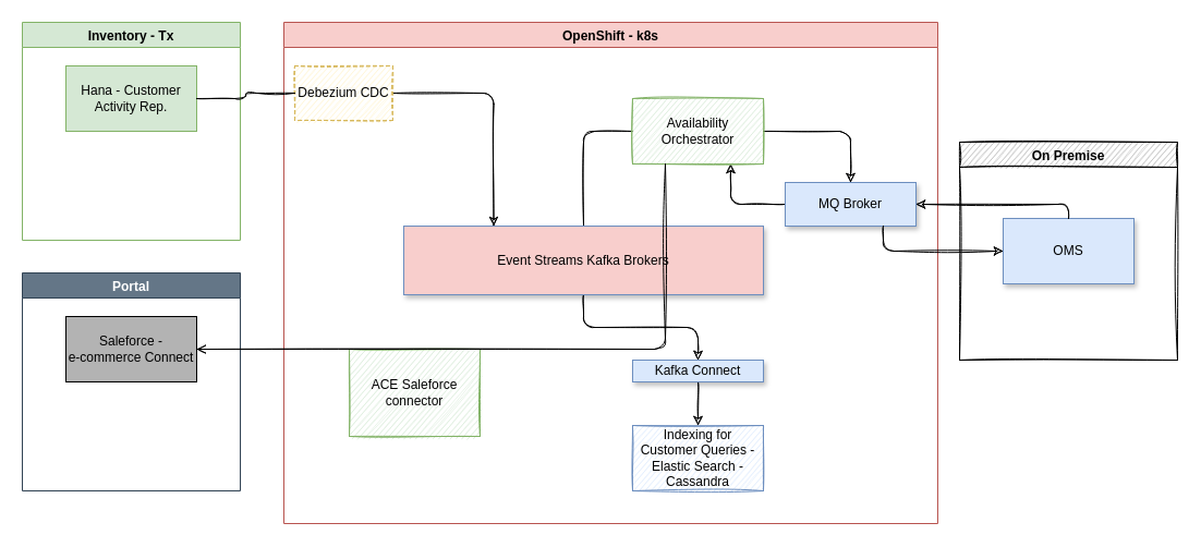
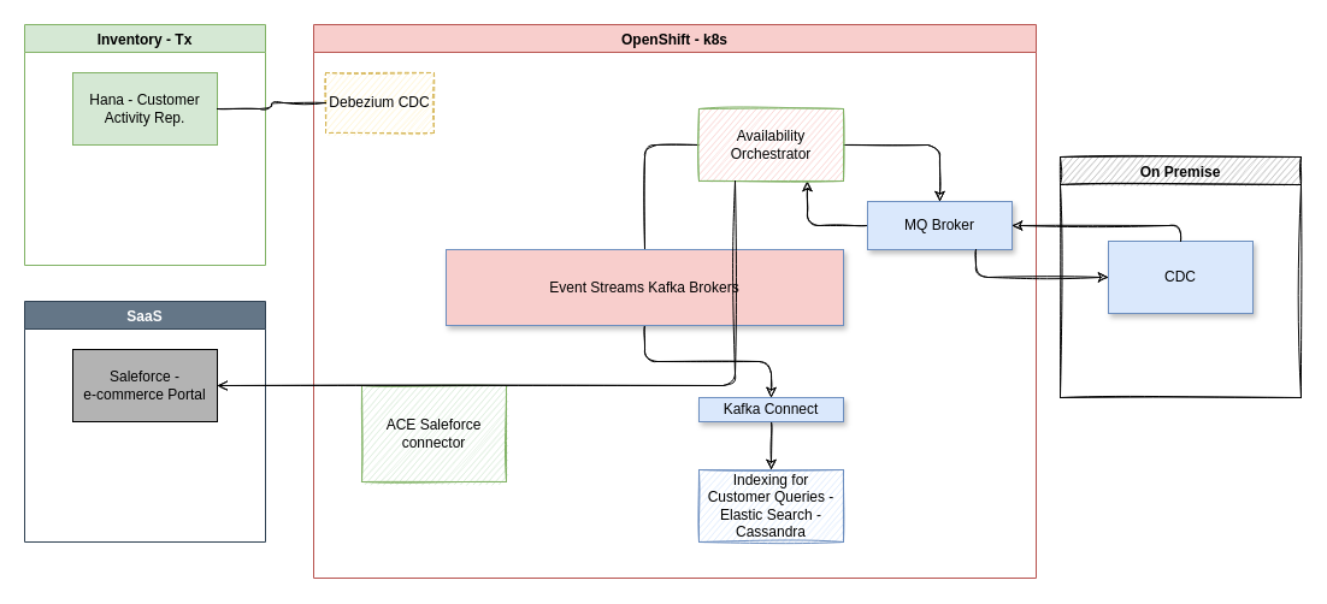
- <mxCell id="10" style="edgeStyle=orthogonalEdgeStyle;sketch=1;html=1;entryX=0.25;entryY=0;entryDx=0;entryDy=0;" edge="1" parent="6" source="11" target="9"><mxGeometry relative="1" as="geometry" /></mxCell>
- <mxCell id="18" value="Availability Orchestrator" style="rounded=0;whiteSpace=wrap;html=1;shadow=0;sketch=1;fillColor=#d5e8d4;strokeColor=#82b366;" vertex="1" parent="6"><mxGeometry x="320" y="70" width="120" height="60" as="geometry" /></mxCell>
+ <mxCell id="18" value="Availability Orchestrator" style="rounded=0;whiteSpace=wrap;html=1;shadow=0;sketch=1;fillColor=#f8cecc;strokeColor=#82b366;" vertex="1" parent="6"><mxGeometry x="320" y="70" width="120" height="60" as="geometry" /></mxCell>
- <mxCell id="21" value="OMS" style="rounded=0;whiteSpace=wrap;html=1;fillColor=#dae8fc;strokeColor=#6c8ebf;shadow=1;sketch=0;" vertex="1" parent="20"><mxGeometry x="40" y="70" width="120" height="60" as="geometry" /></mxCell>
+ <mxCell id="21" value="CDC" style="rounded=0;whiteSpace=wrap;html=1;fillColor=#dae8fc;strokeColor=#6c8ebf;shadow=1;sketch=0;" vertex="1" parent="20"><mxGeometry x="40" y="70" width="120" height="60" as="geometry" /></mxCell>
- <mxCell id="4" value="Portal" style="swimlane;fillColor=#647687;strokeColor=#314354;fontColor=#ffffff;" vertex="1" parent="1"><mxGeometry x="20" y="250" width="200" height="200" as="geometry" /></mxCell>
+ <mxCell id="4" value="SaaS" style="swimlane;fillColor=#647687;strokeColor=#314354;fontColor=#ffffff;" vertex="1" parent="1"><mxGeometry x="20" y="250" width="200" height="200" as="geometry" /></mxCell>
- <mxCell id="5" value="Saleforce - &lt;br&gt;e-commerce Connect" style="rounded=0;whiteSpace=wrap;html=1;fillColor=#B3B3B3;" vertex="1" parent="4"><mxGeometry x="40" y="40" width="120" height="60" as="geometry" /></mxCell>
+ <mxCell id="5" value="Saleforce - &lt;br&gt;e-commerce Portal" style="rounded=0;whiteSpace=wrap;html=1;fillColor=#B3B3B3;" vertex="1" parent="4"><mxGeometry x="40" y="40" width="120" height="60" as="geometry" /></mxCell>
- <mxCell id="19" value="ACE Saleforce connector" style="rounded=0;whiteSpace=wrap;html=1;shadow=0;sketch=1;fillColor=#d5e8d4;strokeColor=#82b366;" vertex="1" parent="6"><mxGeometry x="60" y="300" width="120" height="80" as="geometry" /></mxCell>
+ <mxCell id="19" value="ACE Saleforce connector" style="rounded=0;whiteSpace=wrap;html=1;shadow=0;sketch=1;fillColor=#d5e8d4;strokeColor=#82b366;" vertex="1" parent="6"><mxGeometry x="40" y="300" width="120" height="80" as="geometry" /></mxCell>
